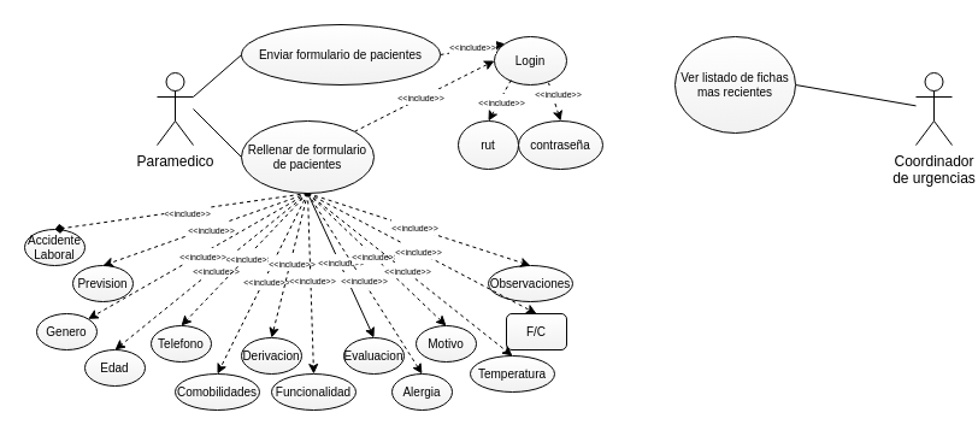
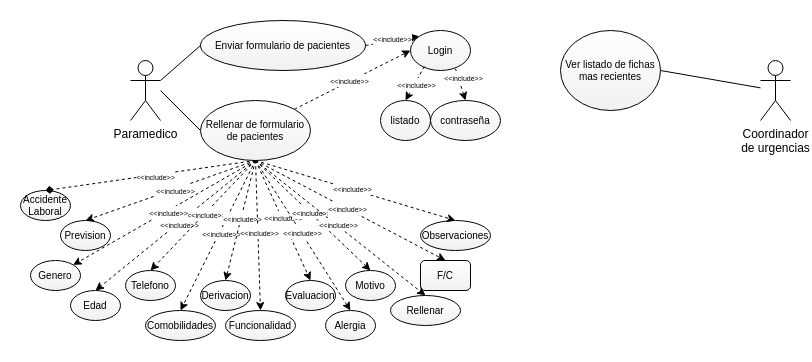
- <mxCell id="19" value="rut" style="ellipse;whiteSpace=wrap;html=1;fillColor=#FFFFFF;gradientColor=#F1F1F1;strokeColor=#050505;fontSize=10;" vertex="1" parent="1"><mxGeometry x="380" y="100" width="50" height="40" as="geometry" /></mxCell>
+ <mxCell id="19" value="listado" style="ellipse;whiteSpace=wrap;html=1;fillColor=#FFFFFF;gradientColor=#F1F1F1;strokeColor=#050505;fontSize=10;" vertex="1" parent="1"><mxGeometry x="380" y="100" width="50" height="40" as="geometry" /></mxCell>
- <mxCell id="47" style="rounded=0;orthogonalLoop=1;jettySize=auto;html=1;dashed=0;exitX=0.5;exitY=1;exitDx=0;exitDy=0;entryX=0.5;entryY=0;entryDx=0;entryDy=0;" edge="1" parent="1" source="12" target="27"><mxGeometry relative="1" as="geometry"><mxPoint x="280" y="349" as="sourcePoint" /><mxPoint x="396" y="290" as="targetPoint" /></mxGeometry></mxCell>
+ <mxCell id="47" style="rounded=0;orthogonalLoop=1;jettySize=auto;html=1;dashed=1;exitX=0.5;exitY=1;exitDx=0;exitDy=0;entryX=0.5;entryY=0;entryDx=0;entryDy=0;" edge="1" parent="1" source="12" target="27"><mxGeometry relative="1" as="geometry"><mxPoint x="280" y="349" as="sourcePoint" /><mxPoint x="396" y="290" as="targetPoint" /></mxGeometry></mxCell>
- <mxCell id="32" value="Observaciones" style="ellipse;whiteSpace=wrap;html=1;fillColor=#FFFFFF;gradientColor=#F1F1F1;strokeColor=#050505;fontSize=10;" vertex="1" parent="1"><mxGeometry x="405" y="220" width="70" height="30" as="geometry" /></mxCell>
+ <mxCell id="32" value="Observaciones" style="ellipse;whiteSpace=wrap;html=1;fillColor=#FFFFFF;gradientColor=#F1F1F1;strokeColor=#050505;fontSize=10;" vertex="1" parent="1"><mxGeometry x="420" y="220" width="70" height="30" as="geometry" /></mxCell>
- <mxCell id="31" value="&lt;div&gt;Temperatura&lt;/div&gt;" style="ellipse;whiteSpace=wrap;html=1;fillColor=#FFFFFF;gradientColor=#F1F1F1;strokeColor=#050505;fontSize=10;" vertex="1" parent="1"><mxGeometry x="390" y="295" width="70" height="30" as="geometry" /></mxCell>
+ <mxCell id="31" value="&lt;div&gt;Rellenar&lt;/div&gt;" style="ellipse;whiteSpace=wrap;html=1;fillColor=#FFFFFF;gradientColor=#F1F1F1;strokeColor=#050505;fontSize=10;" vertex="1" parent="1"><mxGeometry x="390" y="295" width="70" height="30" as="geometry" /></mxCell>
